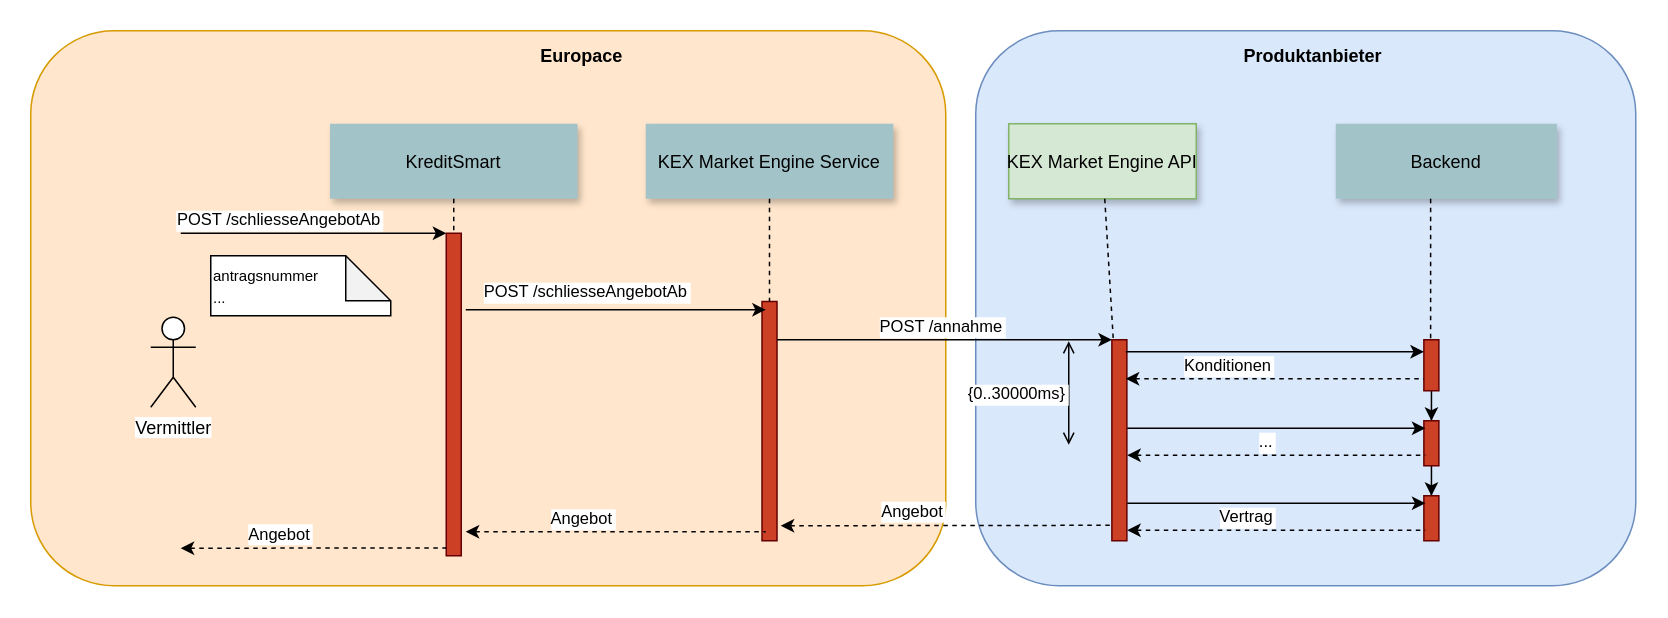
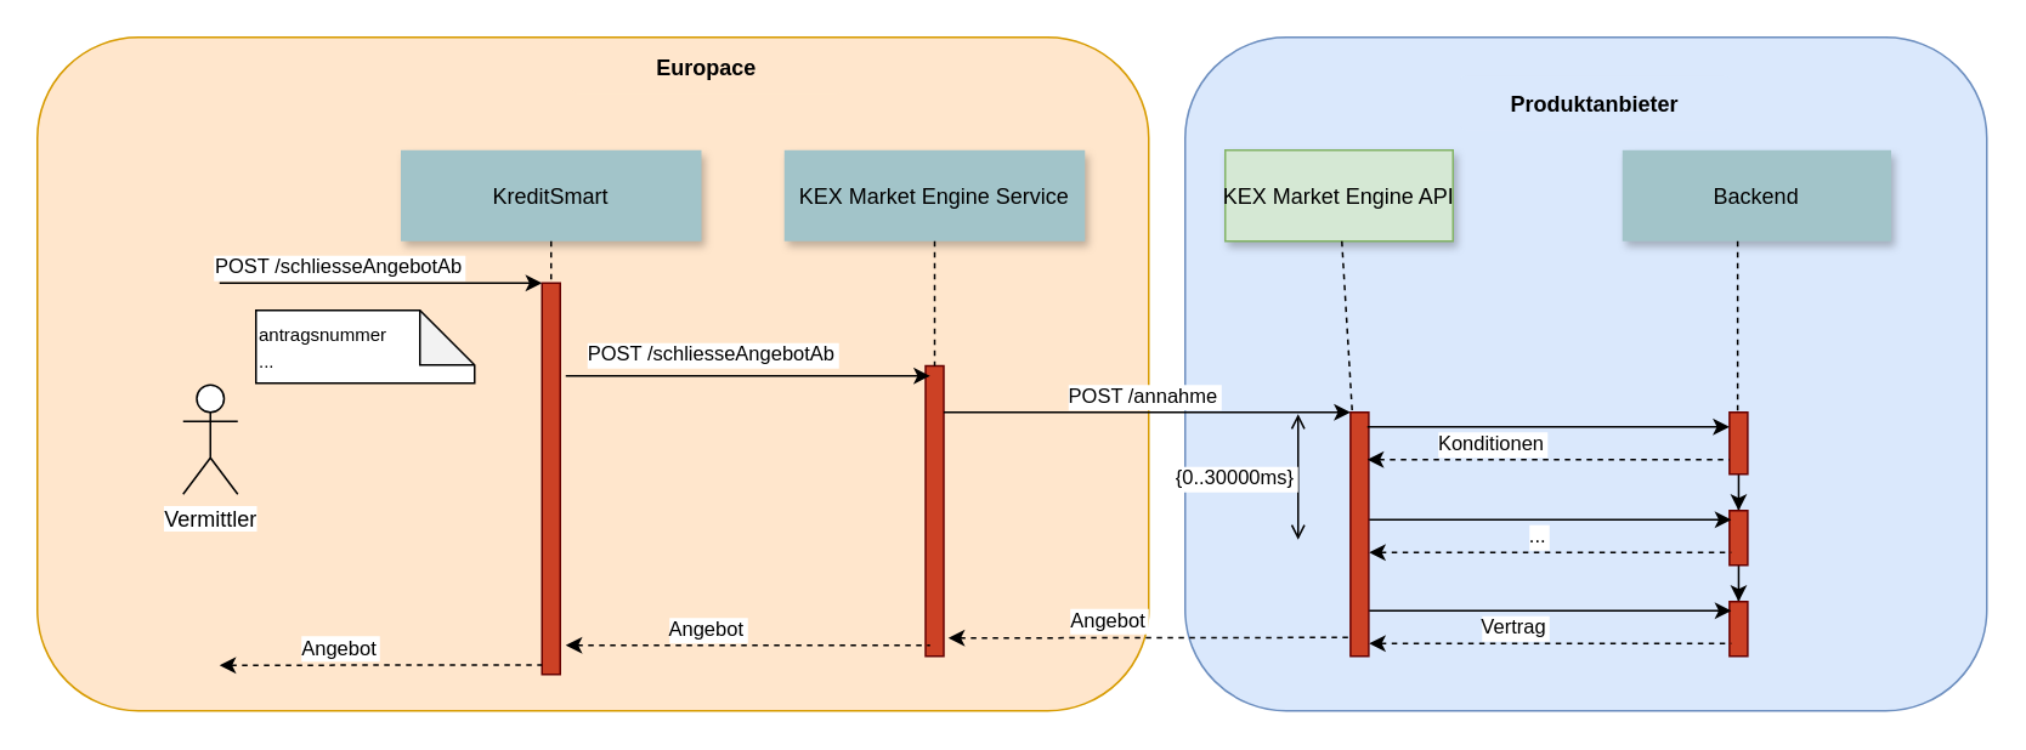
- <mxCell id="23" value="Produktanbieter" style="rounded=1;fontStyle=1;fillColor=#dae8fc;strokeColor=none;" vertex="1" parent="1"><mxGeometry x="800" y="21" width="150" height="30" as="geometry" /></mxCell>
+ <mxCell id="23" value="Produktanbieter" style="rounded=1;fontStyle=1;fillColor=#dae8fc;strokeColor=none;" vertex="1" parent="1"><mxGeometry x="800" y="41" width="150" height="30" as="geometry" /></mxCell>
